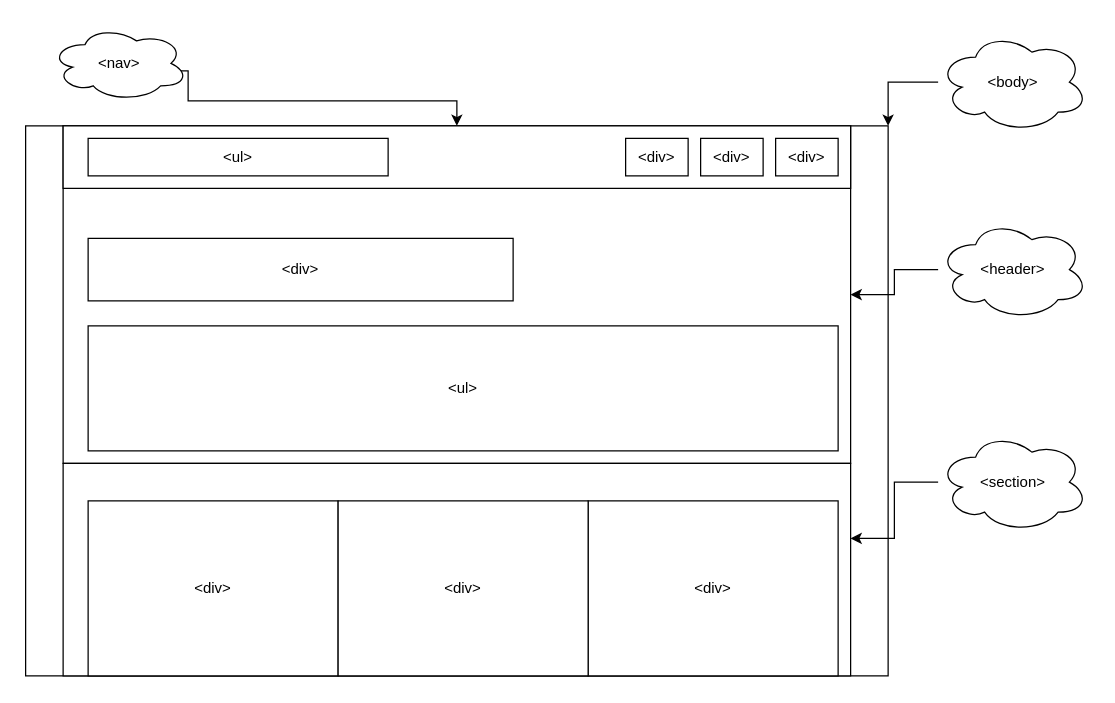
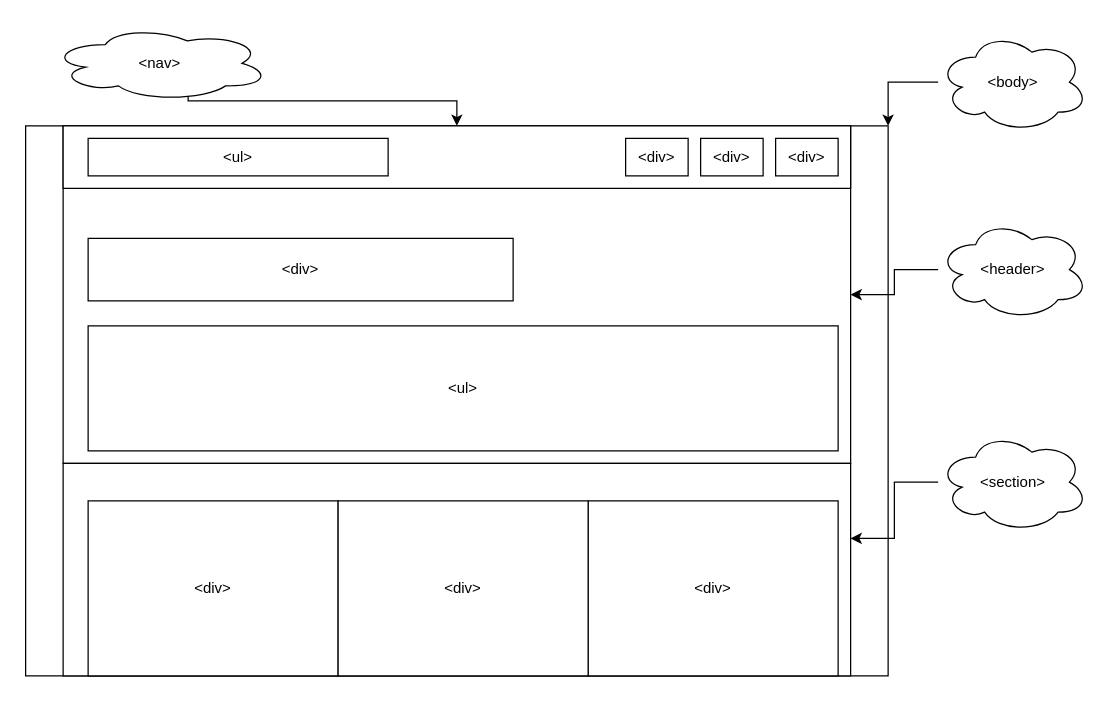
- <mxCell id="12" value="&amp;lt;nav&amp;gt;" style="ellipse;shape=cloud;whiteSpace=wrap;html=1;" vertex="1" parent="1"><mxGeometry x="40" width="110" height="60" as="geometry" y="20" /></mxCell>
+ <mxCell id="12" value="&amp;lt;nav&amp;gt;" style="ellipse;shape=cloud;whiteSpace=wrap;html=1;" vertex="1" parent="1"><mxGeometry x="40" y="20" width="175" height="60" as="geometry" /></mxCell>
